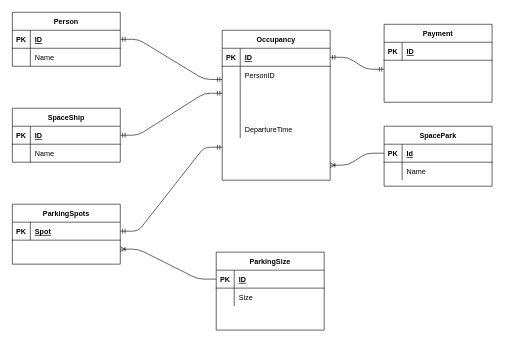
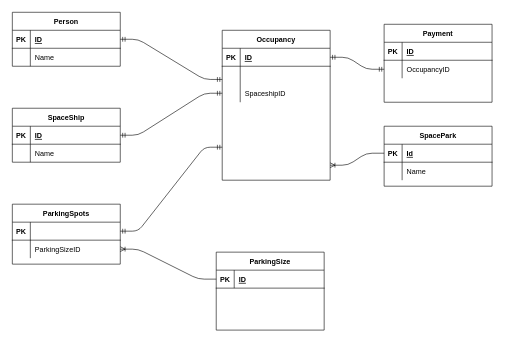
+ <mxCell id="61" value="OccupancyID" style="shape=partialRectangle;connectable=0;fillColor=none;top=0;left=0;bottom=0;right=0;align=left;spacingLeft=6;overflow=hidden;" parent="59" vertex="1"><mxGeometry x="30" width="150" height="30" as="geometry" /></mxCell>
- <mxCell id="22" value="PersonID" style="shape=partialRectangle;connectable=0;fillColor=none;top=0;left=0;bottom=0;right=0;align=left;spacingLeft=6;overflow=hidden;" parent="20" vertex="1"><mxGeometry x="30" width="150" height="30" as="geometry" /></mxCell>
+ <mxCell id="25" value="SpaceshipID" style="shape=partialRectangle;connectable=0;fillColor=none;top=0;left=0;bottom=0;right=0;align=left;spacingLeft=6;overflow=hidden;" parent="23" vertex="1"><mxGeometry x="30" width="150" height="30" as="geometry" /></mxCell>
- <mxCell id="30" value="DepartureTime" style="shape=partialRectangle;connectable=0;fillColor=none;top=0;left=0;bottom=0;right=0;align=left;spacingLeft=6;overflow=hidden;" parent="28" vertex="1"><mxGeometry x="30" width="150" height="30" as="geometry" /></mxCell>
- <mxCell id="38" value="Spot" style="shape=partialRectangle;connectable=0;fillColor=none;top=0;left=0;bottom=0;right=0;align=left;spacingLeft=6;fontStyle=5;overflow=hidden;" parent="36" vertex="1"><mxGeometry x="30" width="150" height="30" as="geometry" /></mxCell>
+ <mxCell id="41" value="ParkingSizeID" style="shape=partialRectangle;connectable=0;fillColor=none;top=0;left=0;bottom=0;right=0;align=left;spacingLeft=6;overflow=hidden;" parent="39" vertex="1"><mxGeometry x="30" width="150" height="30" as="geometry" /></mxCell>
- <mxCell id="48" value="Size" style="shape=partialRectangle;connectable=0;fillColor=none;top=0;left=0;bottom=0;right=0;align=left;spacingLeft=6;overflow=hidden;" parent="46" vertex="1"><mxGeometry x="30" width="150" height="30" as="geometry" /></mxCell>
